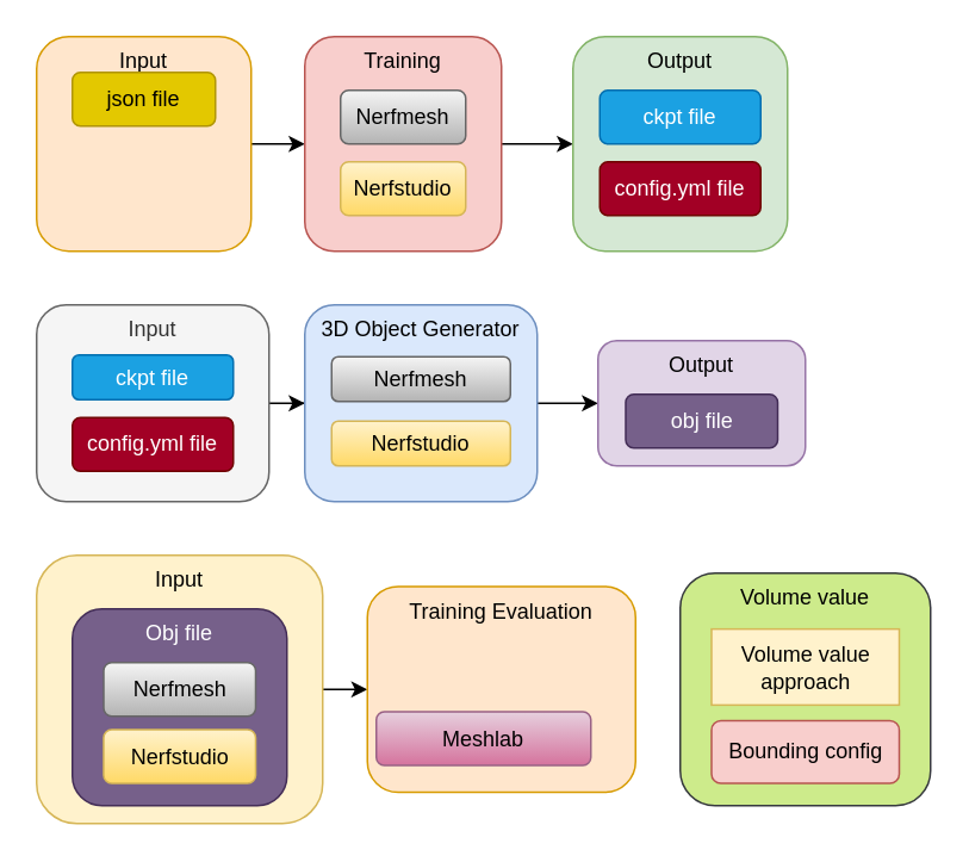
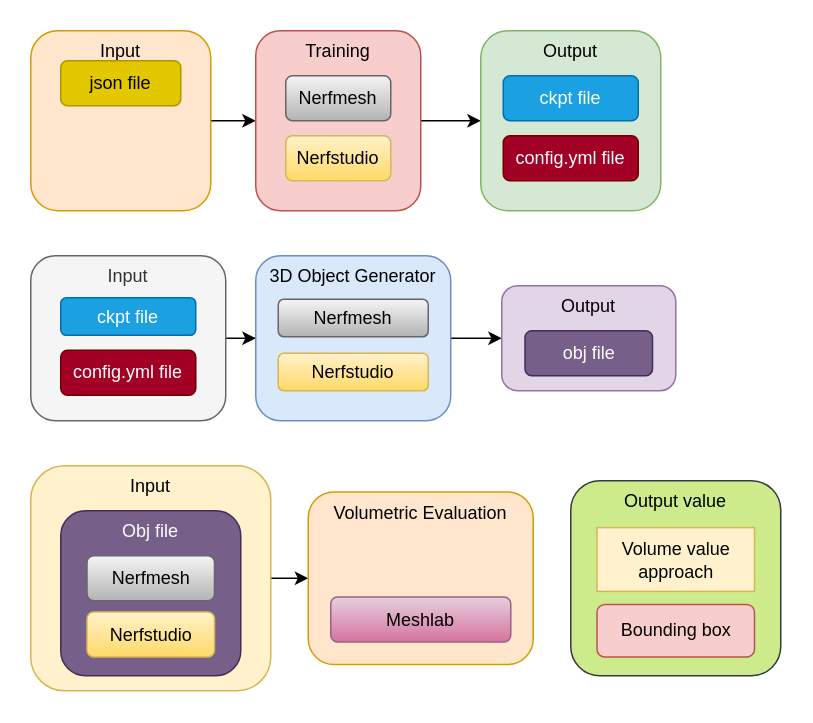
- <mxCell id="28" value="Volume value" style="rounded=1;whiteSpace=wrap;html=1;verticalAlign=top;fillColor=#cdeb8b;strokeColor=#36393d;" vertex="1" parent="1"><mxGeometry x="380" y="320" width="140" height="130" as="geometry" /></mxCell>
+ <mxCell id="28" value="Output value" style="rounded=1;whiteSpace=wrap;html=1;verticalAlign=top;fillColor=#cdeb8b;strokeColor=#36393d;" vertex="1" parent="1"><mxGeometry x="380" y="320" width="140" height="130" as="geometry" /></mxCell>
- <mxCell id="24" value="Training Evaluation" style="rounded=1;whiteSpace=wrap;html=1;verticalAlign=top;fillColor=#ffe6cc;strokeColor=#d79b00;" vertex="1" parent="1"><mxGeometry x="205" y="327.5" width="150" height="115" as="geometry" /></mxCell>
+ <mxCell id="24" value="Volumetric Evaluation" style="rounded=1;whiteSpace=wrap;html=1;verticalAlign=top;fillColor=#ffe6cc;strokeColor=#d79b00;" vertex="1" parent="1"><mxGeometry x="205" y="327.5" width="150" height="115" as="geometry" /></mxCell>
- <mxCell id="25" value="Meshlab" style="rounded=1;whiteSpace=wrap;html=1;fillColor=#e6d0de;gradientColor=#d5739d;strokeColor=#996185;" vertex="1" parent="1"><mxGeometry x="210" y="397.5" width="120" height="30" as="geometry" /></mxCell>
+ <mxCell id="25" value="Meshlab" style="rounded=1;whiteSpace=wrap;html=1;fillColor=#e6d0de;gradientColor=#d5739d;strokeColor=#996185;" vertex="1" parent="1"><mxGeometry x="220" y="397.5" width="120" height="30" as="geometry" /></mxCell>
- <mxCell id="30" value="Bounding config" style="rounded=1;whiteSpace=wrap;html=1;fillColor=#f8cecc;strokeColor=#b85450;" vertex="1" parent="1"><mxGeometry x="397.5" y="402.5" width="105" height="35" as="geometry" /></mxCell>
+ <mxCell id="30" value="Bounding box" style="rounded=1;whiteSpace=wrap;html=1;fillColor=#f8cecc;strokeColor=#b85450;" vertex="1" parent="1"><mxGeometry x="397.5" y="402.5" width="105" height="35" as="geometry" /></mxCell>
